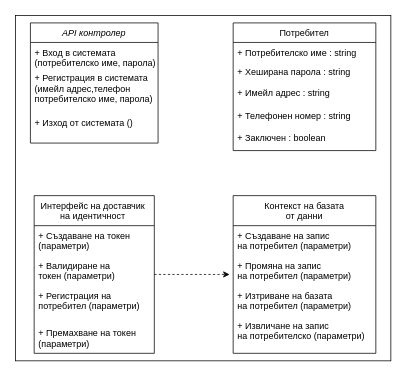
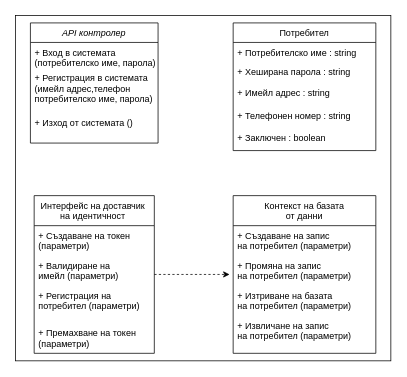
- <mxCell id="20" value="+ Валидиране на &#10;токен (параметри)" style="text;align=left;verticalAlign=top;spacingLeft=4;spacingRight=4;overflow=hidden;rotatable=0;points=[[0,0.5],[1,0.5]];portConstraint=eastwest;rounded=0;shadow=0;html=0;" vertex="1" parent="18"><mxGeometry y="80" width="160" height="40" as="geometry" /></mxCell>
+ <mxCell id="20" value="+ Валидиране на &#10;имейл (параметри)" style="text;align=left;verticalAlign=top;spacingLeft=4;spacingRight=4;overflow=hidden;rotatable=0;points=[[0,0.5],[1,0.5]];portConstraint=eastwest;rounded=0;shadow=0;html=0;" vertex="1" parent="18"><mxGeometry y="80" width="160" height="40" as="geometry" /></mxCell>
- <mxCell id="11" value="+ Извличане на запис &#10;на потребителско (параметри)" style="text;align=left;verticalAlign=top;spacingLeft=4;spacingRight=4;overflow=hidden;rotatable=0;points=[[0,0.5],[1,0.5]];portConstraint=eastwest;" vertex="1" parent="7"><mxGeometry y="160" width="190" height="40" as="geometry" /></mxCell>
+ <mxCell id="11" value="+ Извличане на запис &#10;на потребител (параметри)" style="text;align=left;verticalAlign=top;spacingLeft=4;spacingRight=4;overflow=hidden;rotatable=0;points=[[0,0.5],[1,0.5]];portConstraint=eastwest;" vertex="1" parent="7"><mxGeometry y="160" width="190" height="40" as="geometry" /></mxCell>
